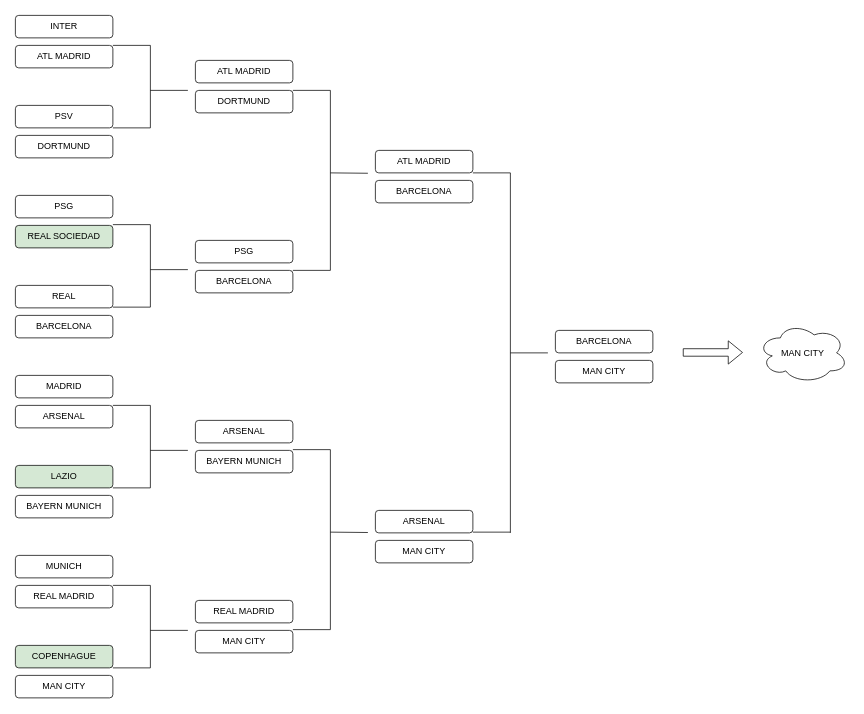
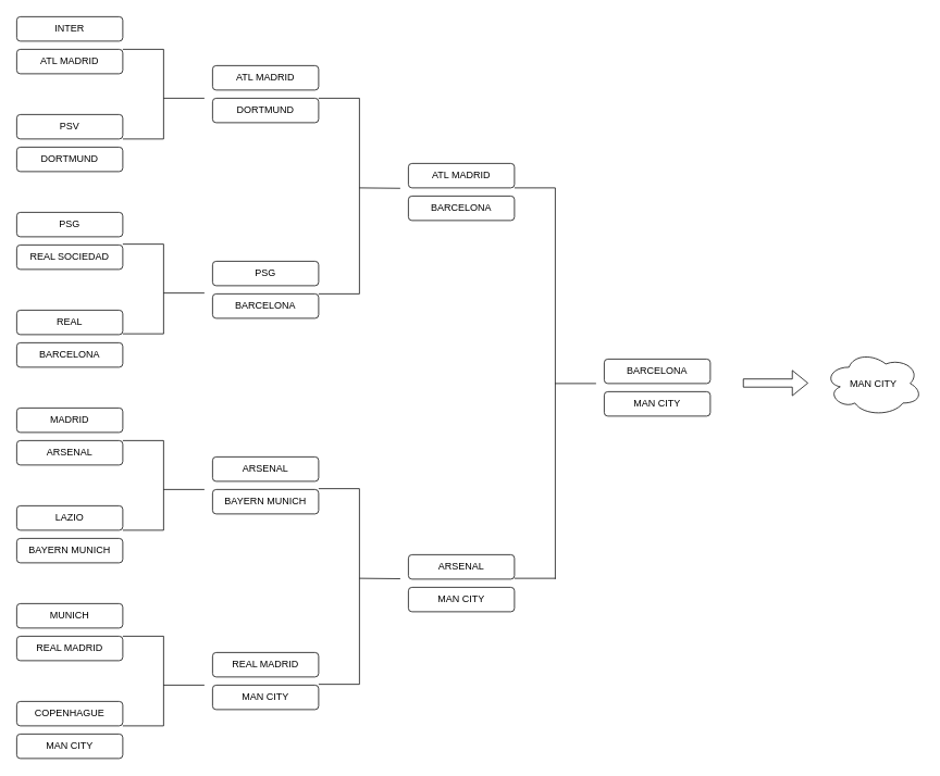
- <mxCell id="7" value="REAL SOCIEDAD" style="rounded=1;whiteSpace=wrap;html=1;fillColor=#d5e8d4;strokeColor=#050505;fontColor=#000000;" parent="1" vertex="1"><mxGeometry x="20" y="300" width="130" height="30" as="geometry" /></mxCell>
+ <mxCell id="7" value="REAL SOCIEDAD" style="rounded=1;whiteSpace=wrap;html=1;fillColor=#FFFFFF;strokeColor=#050505;fontColor=#000000;" parent="1" vertex="1"><mxGeometry x="20" y="300" width="130" height="30" as="geometry" /></mxCell>
- <mxCell id="12" value="LAZIO" style="rounded=1;whiteSpace=wrap;html=1;fillColor=#d5e8d4;strokeColor=#050505;fontColor=#000000;" parent="1" vertex="1"><mxGeometry x="20" y="620" width="130" height="30" as="geometry" /></mxCell>
+ <mxCell id="12" value="LAZIO" style="rounded=1;whiteSpace=wrap;html=1;fillColor=#FFFFFF;strokeColor=#050505;fontColor=#000000;" parent="1" vertex="1"><mxGeometry x="20" y="620" width="130" height="30" as="geometry" /></mxCell>
- <mxCell id="16" value="COPENHAGUE" style="rounded=1;whiteSpace=wrap;html=1;fillColor=#d5e8d4;strokeColor=#050505;fontColor=#000000;" parent="1" vertex="1"><mxGeometry x="20" y="860" width="130" height="30" as="geometry" /></mxCell>
+ <mxCell id="16" value="COPENHAGUE" style="rounded=1;whiteSpace=wrap;html=1;fillColor=#FFFFFF;strokeColor=#050505;fontColor=#000000;" parent="1" vertex="1"><mxGeometry x="20" y="860" width="130" height="30" as="geometry" /></mxCell>
